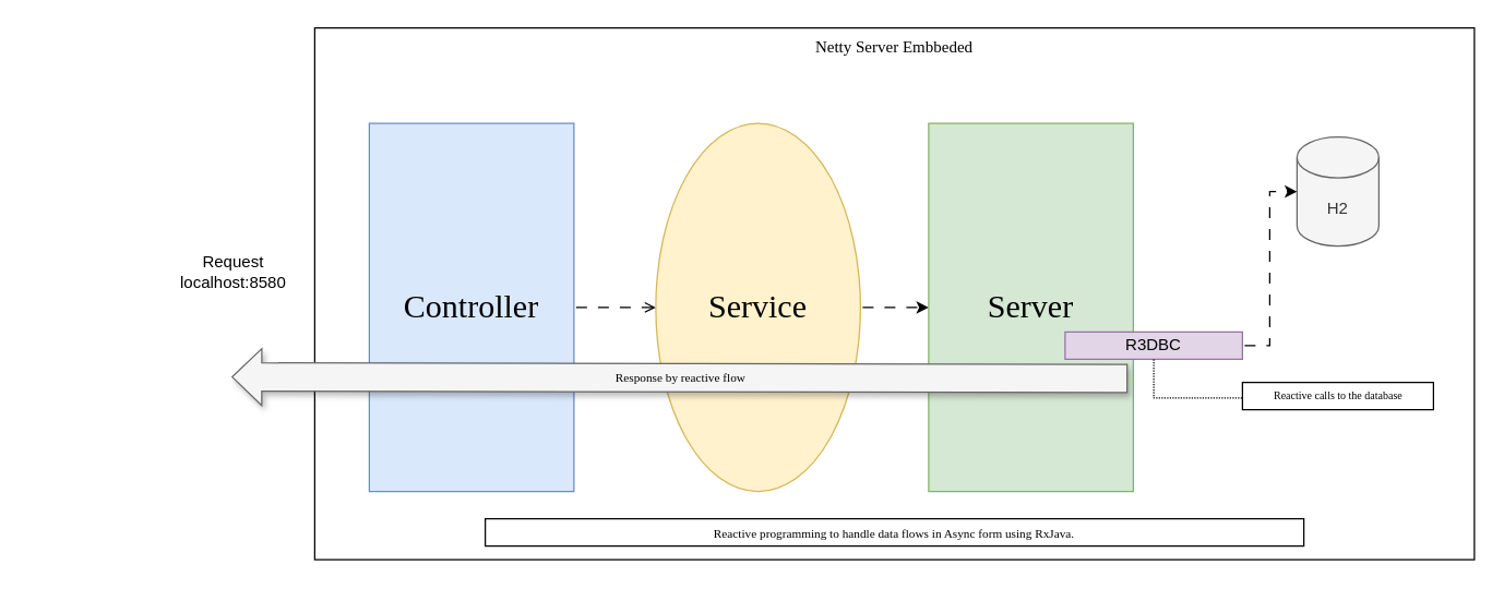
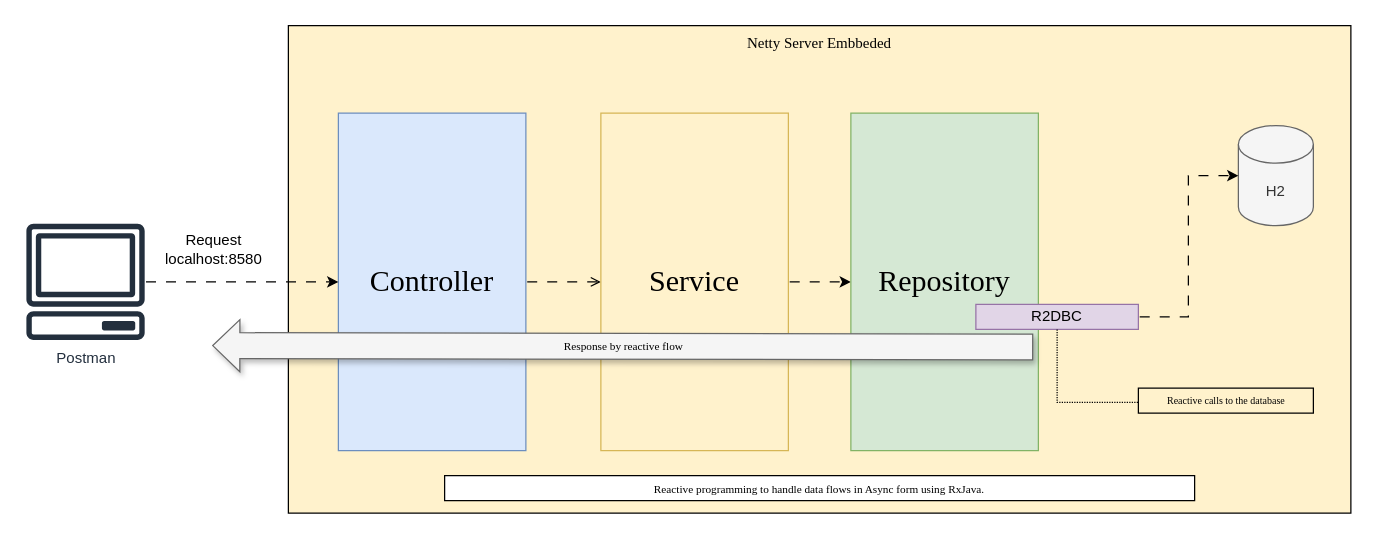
- <mxCell id="8" value="H2" style="shape=cylinder3;whiteSpace=wrap;html=1;boundedLbl=1;backgroundOutline=1;size=15;fillColor=#f5f5f5;fontColor=#333333;strokeColor=#666666;" vertex="1" parent="1"><mxGeometry x="950" y="100" width="60" height="80" as="geometry" /></mxCell>
+ <mxCell id="8" value="H2" style="shape=cylinder3;whiteSpace=wrap;html=1;boundedLbl=1;backgroundOutline=1;size=15;fillColor=#f5f5f5;fontColor=#333333;strokeColor=#666666;" vertex="1" parent="1"><mxGeometry x="990" y="100" width="60" height="80" as="geometry" /></mxCell>
- <mxCell id="2" value="Netty Server Embbeded" style="rounded=0;whiteSpace=wrap;html=1;verticalAlign=top;align=center;fontFamily=Verdana;" vertex="1" parent="1"><mxGeometry x="230" y="20" width="850" height="390" as="geometry" /></mxCell>
+ <mxCell id="2" value="Netty Server Embbeded" style="rounded=0;whiteSpace=wrap;html=1;verticalAlign=top;align=center;fontFamily=Verdana;fillColor=#fff2cc;" vertex="1" parent="1"><mxGeometry x="230" y="20" width="850" height="390" as="geometry" /></mxCell>
+ <mxCell id="10" value="Postman" style="sketch=0;outlineConnect=0;fontColor=#232F3E;gradientColor=none;fillColor=#232F3D;strokeColor=none;dashed=0;verticalLabelPosition=bottom;verticalAlign=top;align=center;html=1;fontSize=12;fontStyle=0;aspect=fixed;pointerEvents=1;shape=mxgraph.aws4.client;" vertex="1" parent="1"><mxGeometry x="20" y="178.5" width="95.45" height="93" as="geometry" /></mxCell>
+ <mxCell id="9" style="edgeStyle=orthogonalEdgeStyle;rounded=0;orthogonalLoop=1;jettySize=auto;html=1;entryX=0;entryY=0.5;entryDx=0;entryDy=0;flowAnimation=1;" edge="1" parent="1" source="10" target="4"><mxGeometry relative="1" as="geometry" /></mxCell>
- <mxCell id="6" value="Service" style="ellipse;whiteSpace=wrap;html=1;fillColor=#fff2cc;strokeColor=#d6b656;fontSize=24;fontFamily=Verdana;" vertex="1" parent="1"><mxGeometry x="480" y="90" width="150" height="270" as="geometry" /></mxCell>
+ <mxCell id="6" value="Service" style="rounded=0;whiteSpace=wrap;html=1;fillColor=#fff2cc;strokeColor=#d6b656;fontSize=24;fontFamily=Verdana;" vertex="1" parent="1"><mxGeometry x="480" y="90" width="150" height="270" as="geometry" /></mxCell>
- <mxCell id="7" value="Server" style="rounded=0;whiteSpace=wrap;html=1;fillColor=#d5e8d4;strokeColor=#82b366;fontSize=24;fontFamily=Verdana;" vertex="1" parent="1"><mxGeometry x="680" y="90" width="150" height="270" as="geometry" /></mxCell>
+ <mxCell id="7" value="Repository" style="rounded=0;whiteSpace=wrap;html=1;fillColor=#d5e8d4;strokeColor=#82b366;fontSize=24;fontFamily=Verdana;" vertex="1" parent="1"><mxGeometry x="680" y="90" width="150" height="270" as="geometry" /></mxCell>
- <mxCell id="12" value="R3DBC" style="rounded=0;whiteSpace=wrap;html=1;fillColor=#e1d5e7;strokeColor=#9673a6;" vertex="1" parent="1"><mxGeometry x="780" y="243" width="130" height="20" as="geometry" /></mxCell>
+ <mxCell id="12" value="R2DBC" style="rounded=0;whiteSpace=wrap;html=1;fillColor=#e1d5e7;strokeColor=#9673a6;" vertex="1" parent="1"><mxGeometry x="780" y="243" width="130" height="20" as="geometry" /></mxCell>
- <mxCell id="13" value="Reactive calls to the database" style="text;html=1;align=center;verticalAlign=middle;resizable=0;points=[];autosize=1;strokeColor=default;fillColor=none;fontSize=8;fontFamily=Verdana;" vertex="1" parent="1"><mxGeometry x="910" y="280" width="140" height="20" as="geometry" /></mxCell>
+ <mxCell id="13" value="Reactive calls to the database" style="text;html=1;align=center;verticalAlign=middle;resizable=0;points=[];autosize=1;strokeColor=default;fillColor=none;fontSize=8;fontFamily=Verdana;" vertex="1" parent="1"><mxGeometry x="910" y="310" width="140" height="20" as="geometry" /></mxCell>
